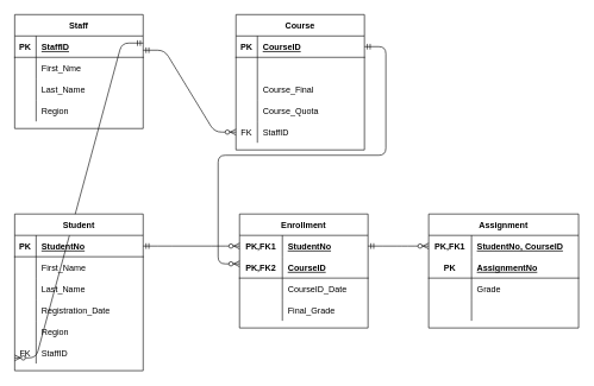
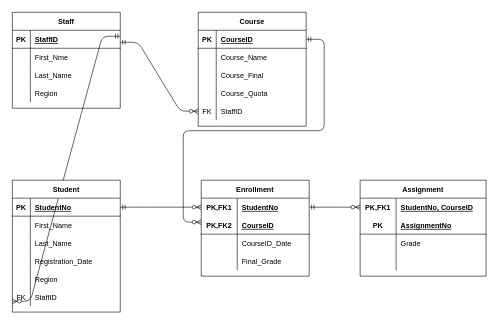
+ <mxCell id="24" value="Course_Name" style="shape=partialRectangle;connectable=0;fillColor=none;top=0;left=0;bottom=0;right=0;align=left;spacingLeft=6;overflow=hidden;" vertex="1" parent="22"><mxGeometry x="30" width="150" height="30" as="geometry" /></mxCell>
